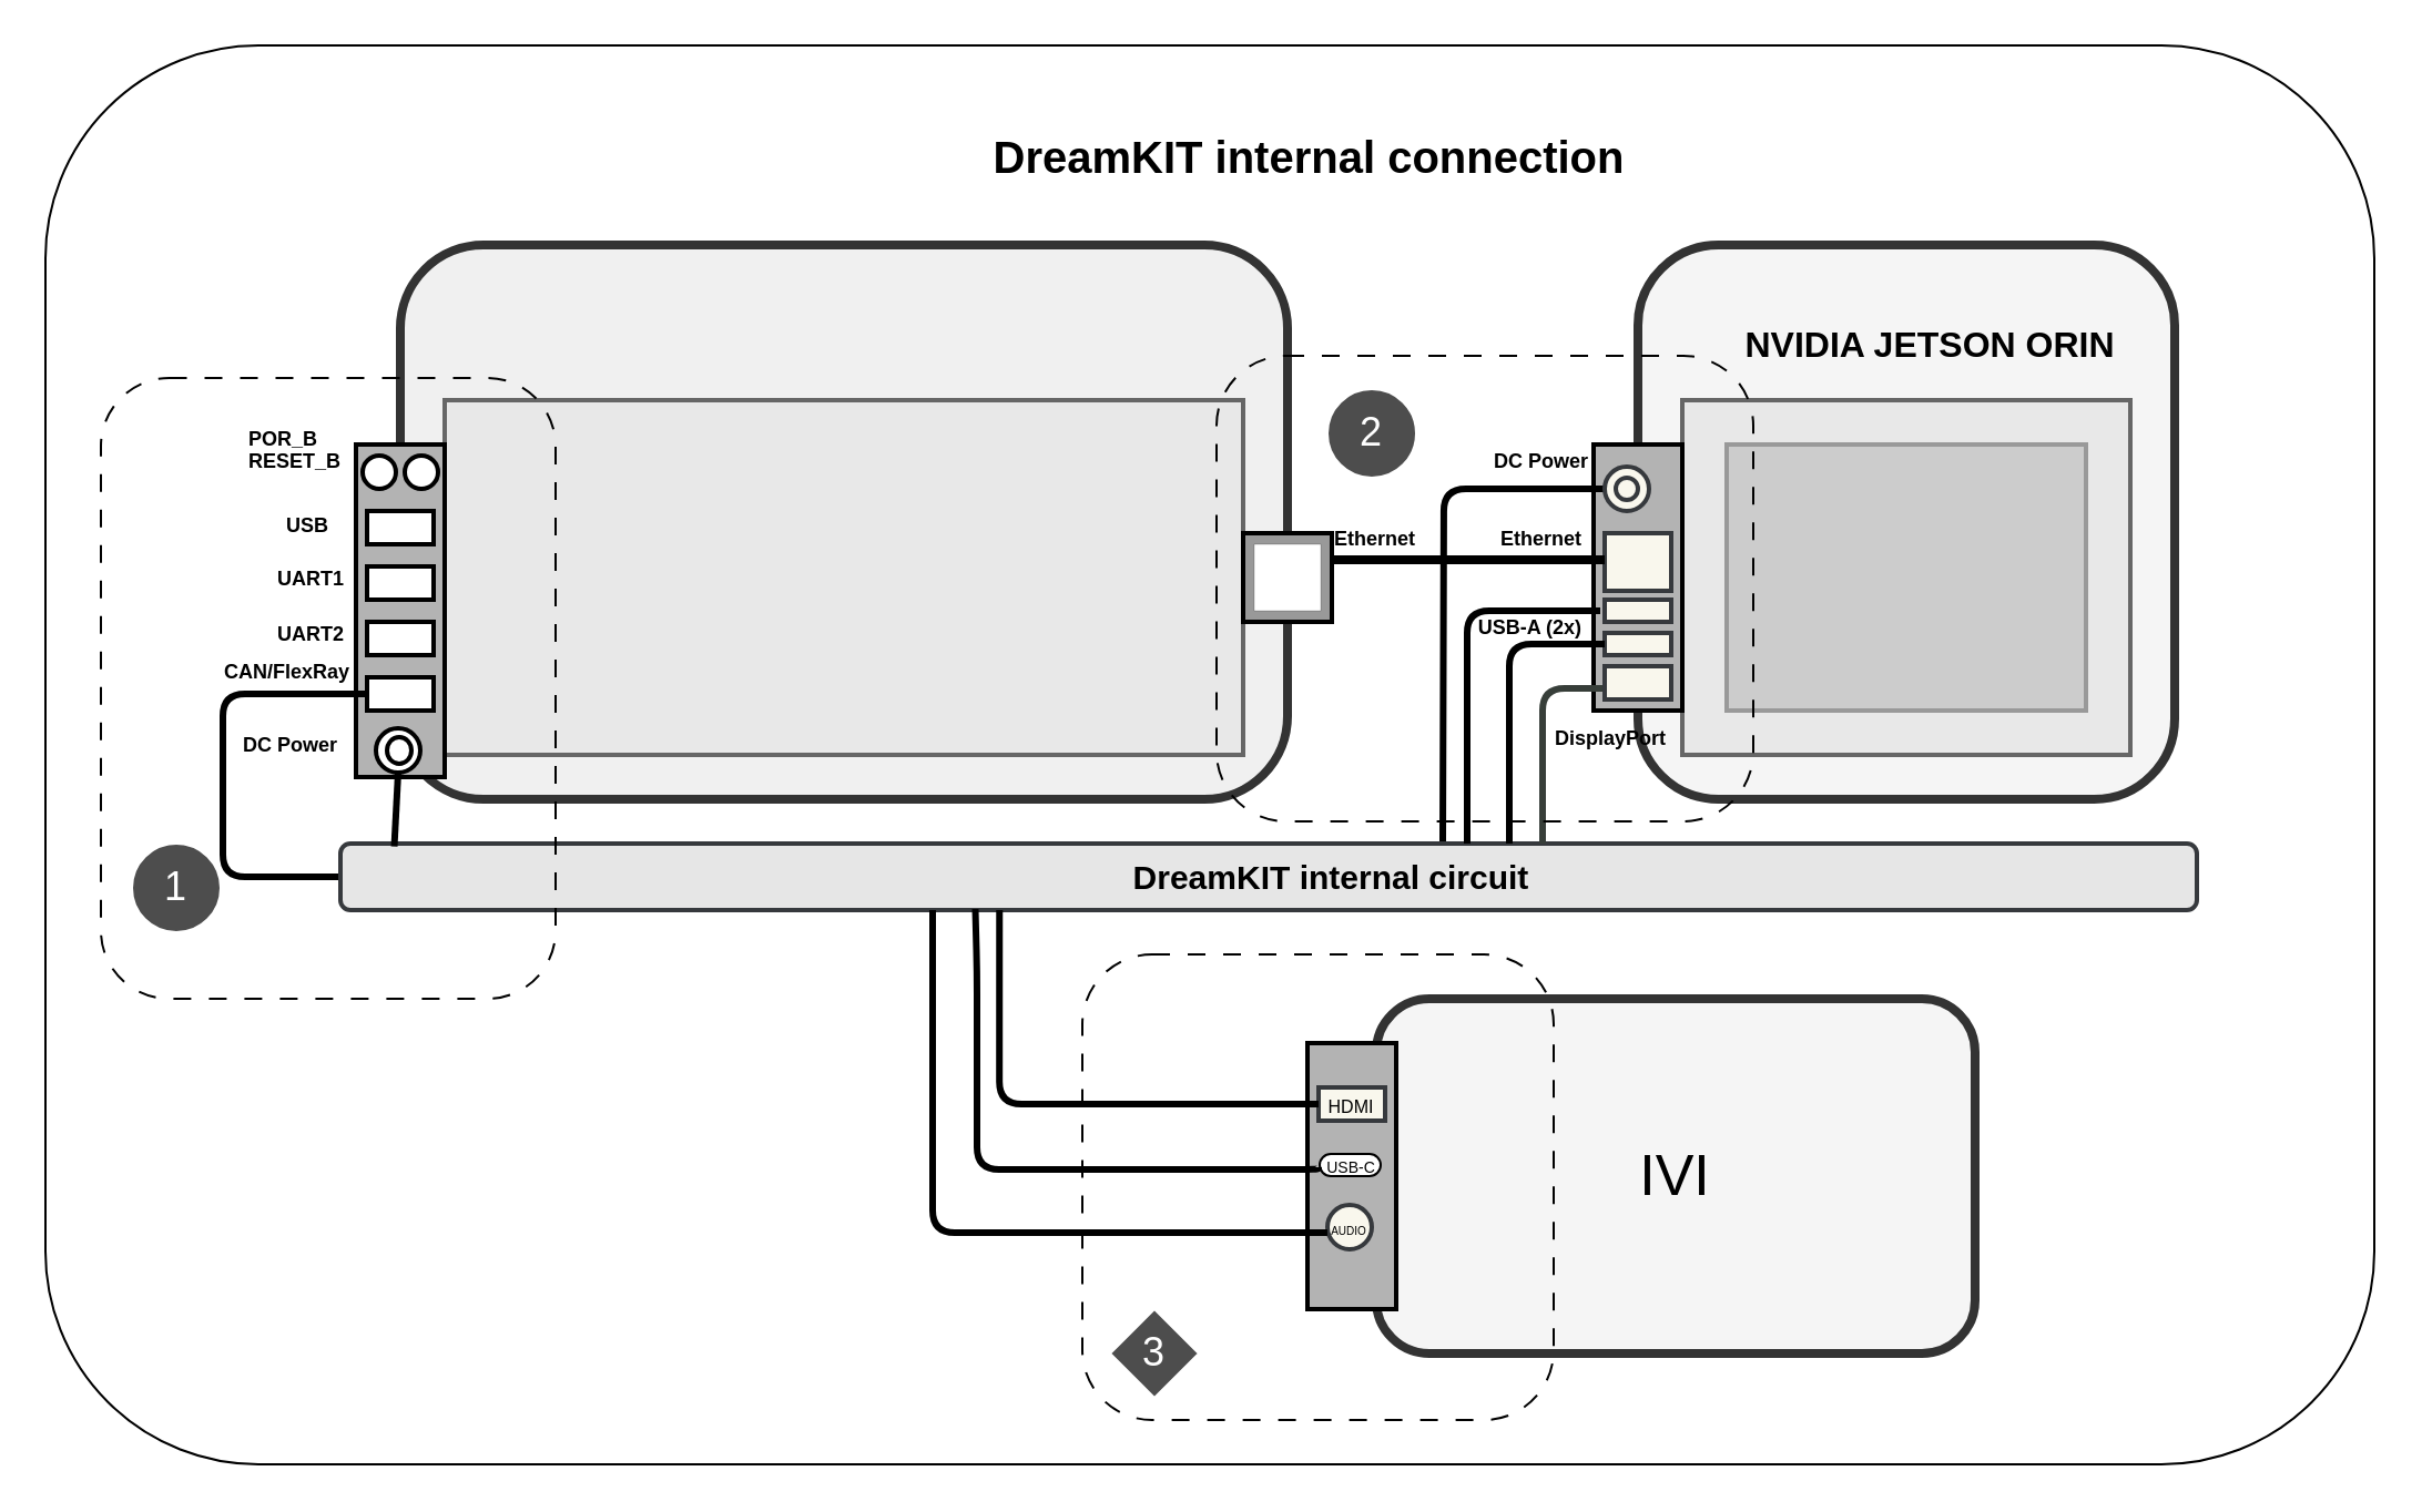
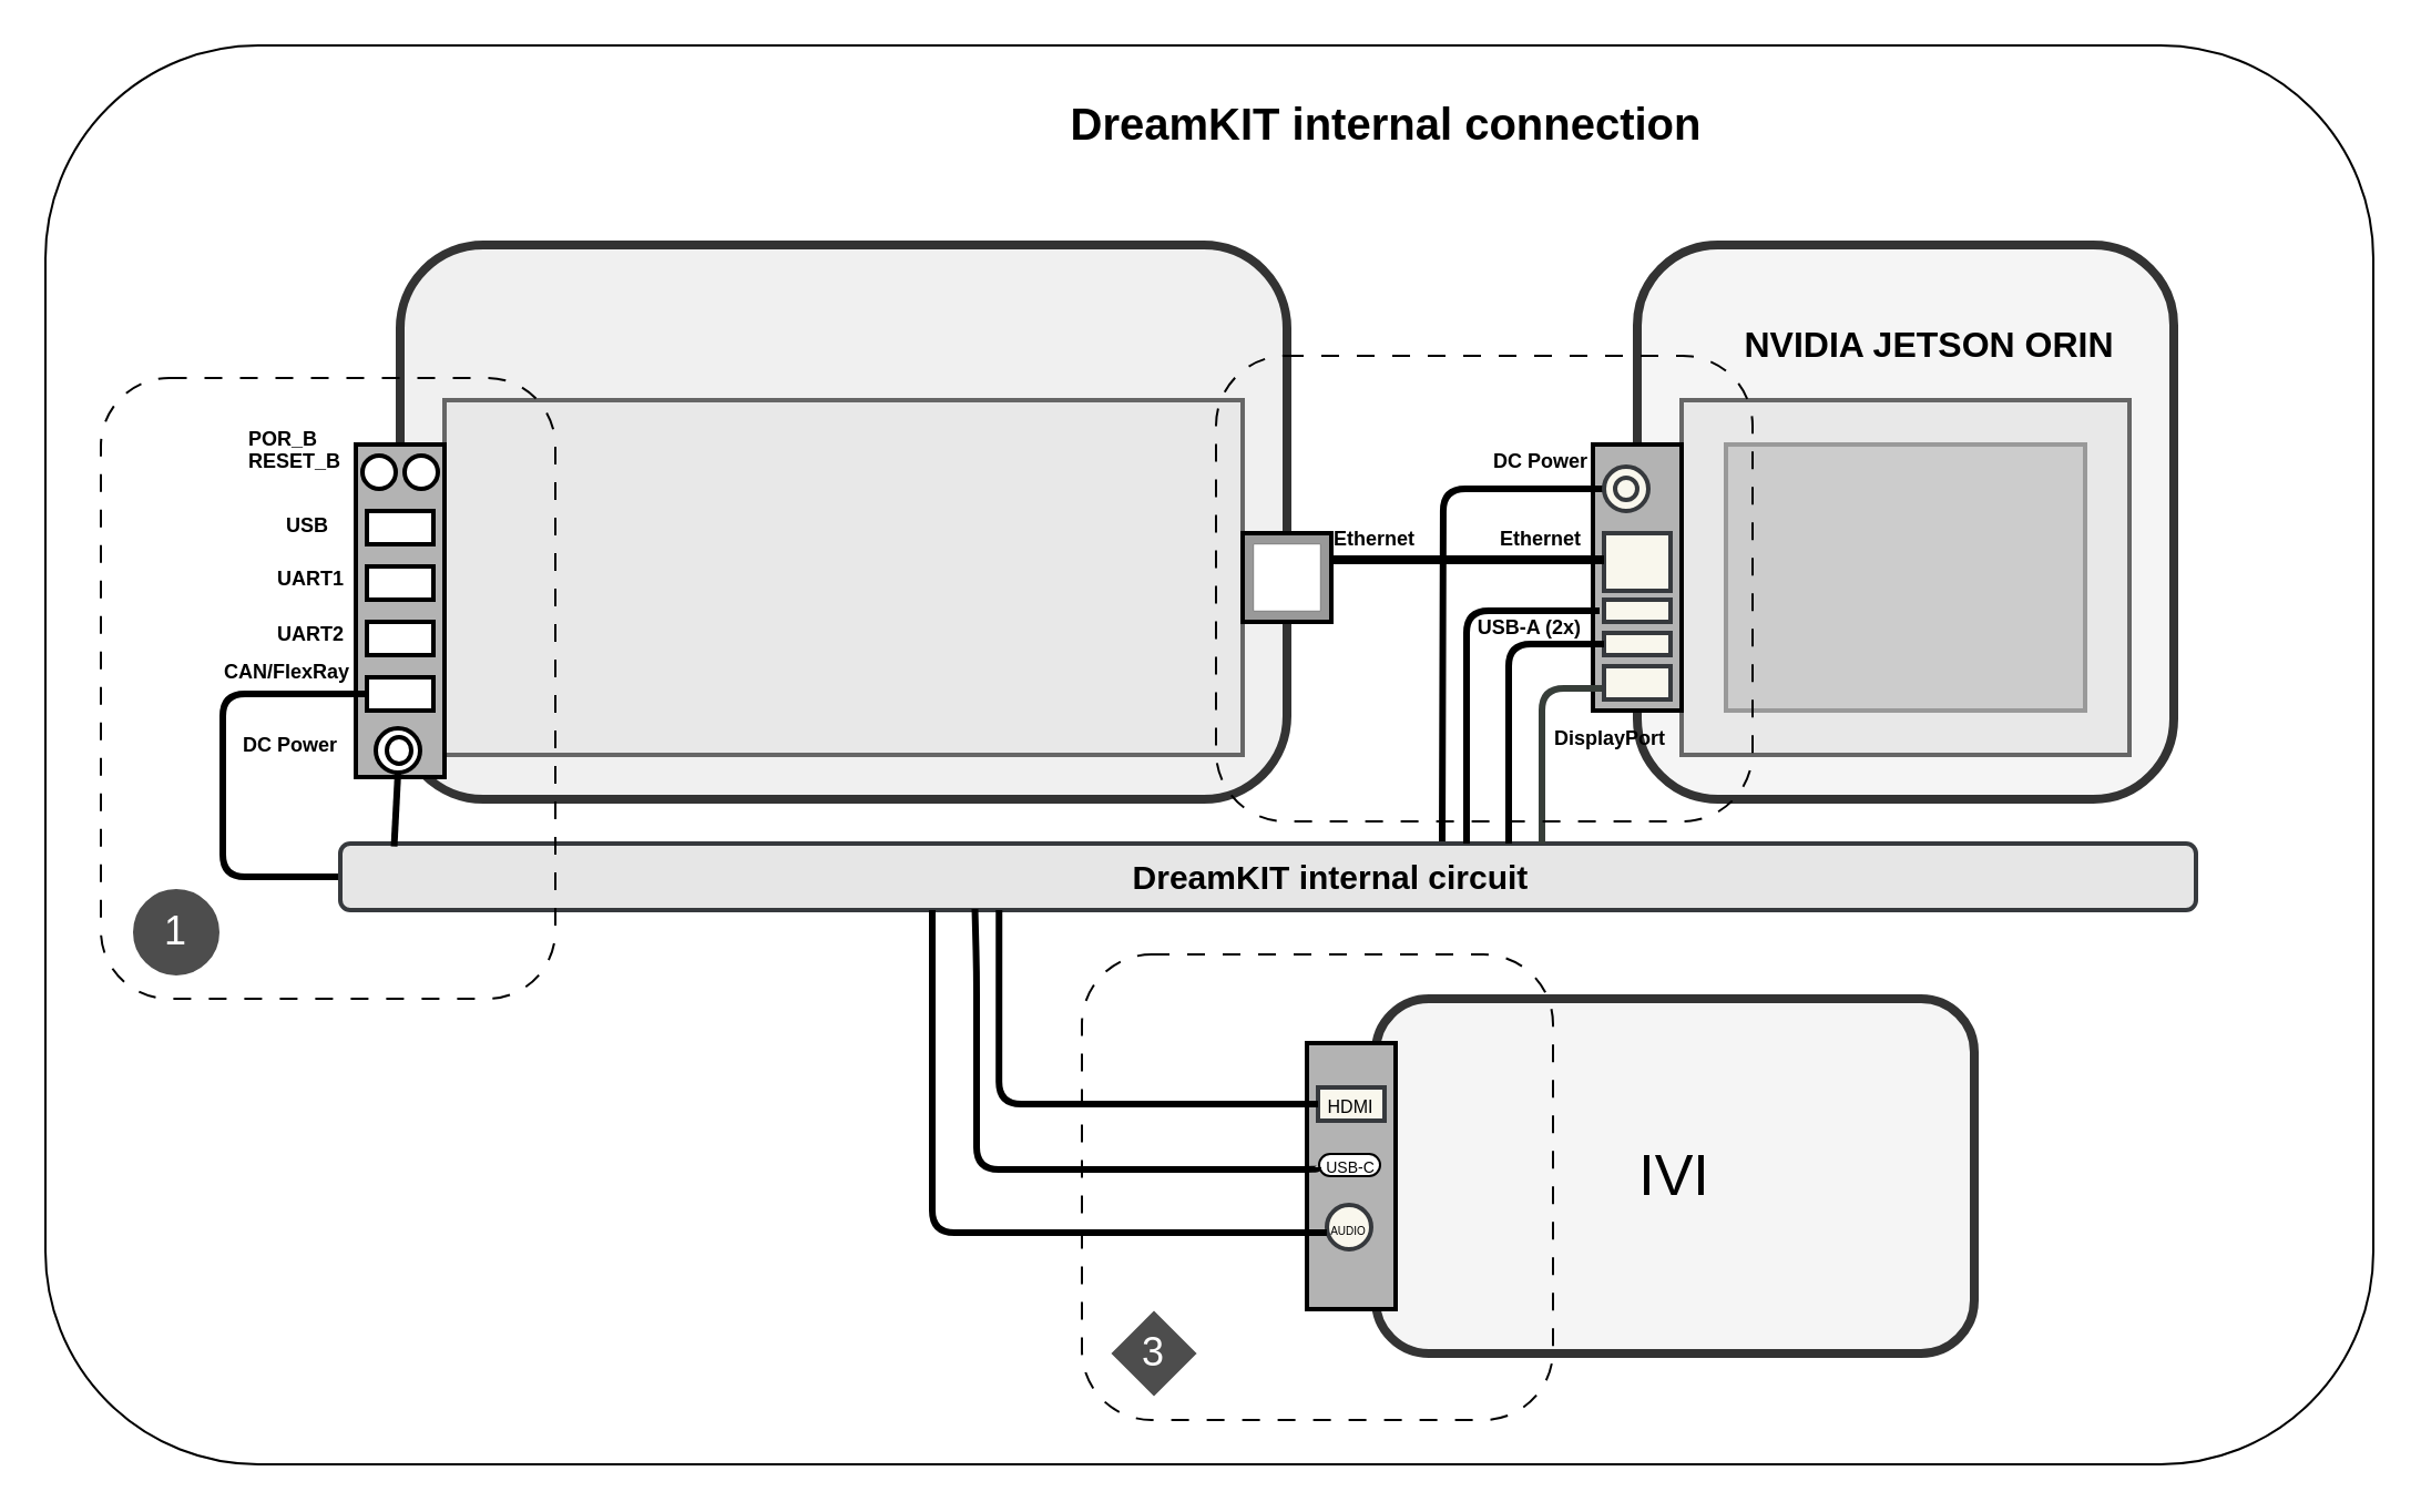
- <mxCell id="3" value="DreamKIT internal connection" style="text;html=1;strokeColor=none;fillColor=none;align=center;verticalAlign=middle;whiteSpace=wrap;rounded=0;fontSize=20;fontStyle=1;" parent="1" vertex="1"><mxGeometry x="290" y="50" width="600" height="40" as="geometry" /></mxCell>
+ <mxCell id="3" value="DreamKIT internal connection" style="text;html=1;strokeColor=none;fillColor=none;align=center;verticalAlign=middle;whiteSpace=wrap;rounded=0;fontSize=20;fontStyle=1;" parent="1" vertex="1"><mxGeometry x="325" y="35" width="600" height="40" as="geometry" /></mxCell>
- <mxCell id="61" value="&lt;font style=&quot;font-size: 18px; color: rgb(255, 255, 255);&quot;&gt;2&lt;/font&gt;" style="ellipse;whiteSpace=wrap;html=1;aspect=fixed;fillColor=#4D4D4D;strokeColor=#FFFFFF;" vertex="1" parent="1"><mxGeometry x="598" y="175" width="40" height="40" as="geometry" /></mxCell>
- <mxCell id="60" value="&lt;font style=&quot;font-size: 18px; color: rgb(255, 255, 255);&quot;&gt;1&lt;/font&gt;" style="ellipse;whiteSpace=wrap;html=1;aspect=fixed;fillColor=#4D4D4D;strokeColor=#FFFFFF;" vertex="1" parent="1"><mxGeometry x="59" y="380" width="40" height="40" as="geometry" /></mxCell>
+ <mxCell id="60" value="&lt;font style=&quot;font-size: 18px; color: rgb(255, 255, 255);&quot;&gt;1&lt;/font&gt;" style="ellipse;whiteSpace=wrap;html=1;aspect=fixed;fillColor=#4D4D4D;strokeColor=#FFFFFF;" vertex="1" parent="1"><mxGeometry x="59" y="400" width="40" height="40" as="geometry" /></mxCell>
